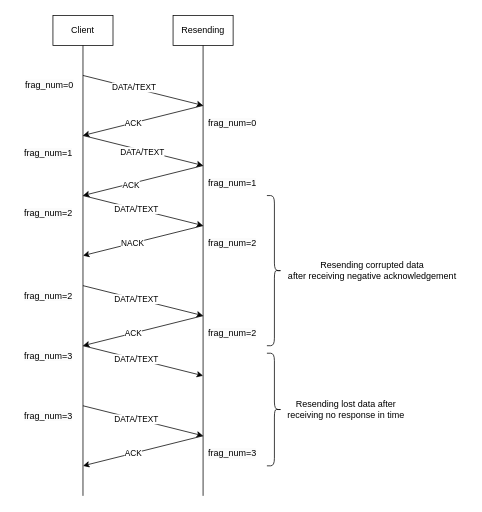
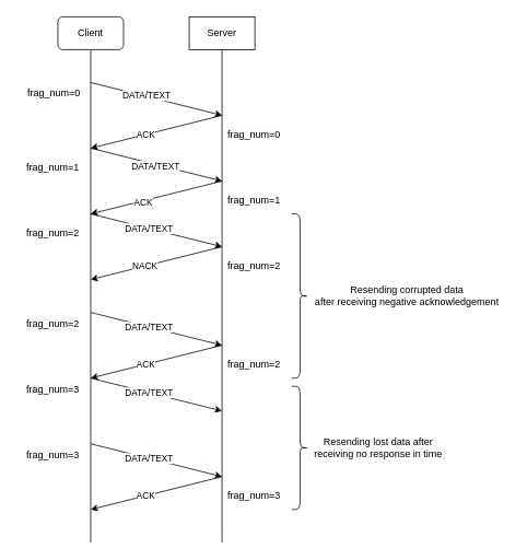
- <mxCell id="2" value="Client" style="rounded=0;whiteSpace=wrap;html=1;" vertex="1" parent="1"><mxGeometry x="70" y="20" width="80" height="40" as="geometry" /></mxCell>
+ <mxCell id="2" value="Client" style="whiteSpace=wrap;html=1;rounded=1;" vertex="1" parent="1"><mxGeometry x="70" y="20" width="80" height="40" as="geometry" /></mxCell>
- <mxCell id="3" value="Resending" style="rounded=0;whiteSpace=wrap;html=1;" vertex="1" parent="1"><mxGeometry x="230" y="20" width="80" height="40" as="geometry" /></mxCell>
+ <mxCell id="3" value="Server" style="rounded=0;whiteSpace=wrap;html=1;" vertex="1" parent="1"><mxGeometry x="230" y="20" width="80" height="40" as="geometry" /></mxCell>
